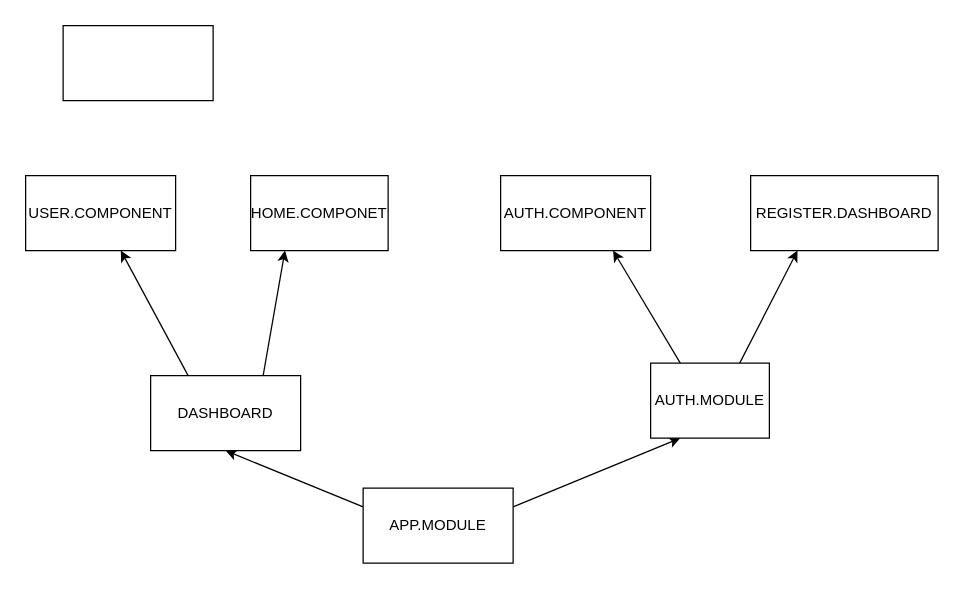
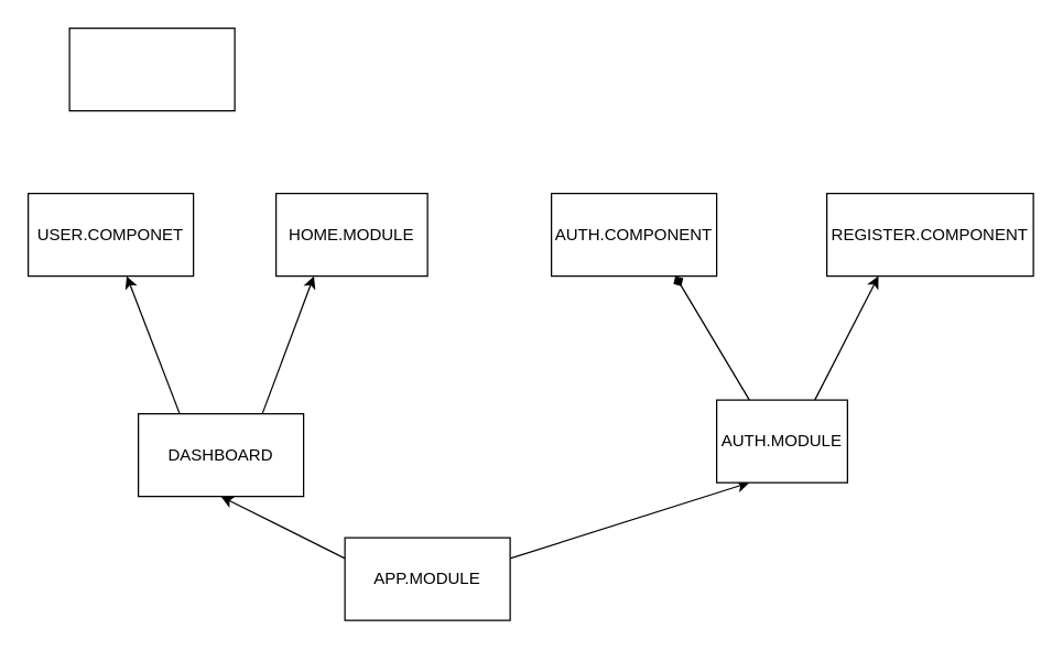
- <mxCell id="13" value="USER.COMPONENT" style="rounded=0;whiteSpace=wrap;html=1;" vertex="1" parent="1"><mxGeometry x="20" y="140" width="120" height="60" as="geometry" /></mxCell>
+ <mxCell id="13" value="USER.COMPONET" style="rounded=0;whiteSpace=wrap;html=1;" vertex="1" parent="1"><mxGeometry x="20" y="140" width="120" height="60" as="geometry" /></mxCell>
- <mxCell id="12" value="HOME.COMPONET" style="rounded=0;whiteSpace=wrap;html=1;" vertex="1" parent="1"><mxGeometry x="200" y="140" width="110" height="60" as="geometry" /></mxCell>
+ <mxCell id="12" value="HOME.MODULE" style="rounded=0;whiteSpace=wrap;html=1;" vertex="1" parent="1"><mxGeometry x="200" y="140" width="110" height="60" as="geometry" /></mxCell>
- <mxCell id="15" value="REGISTER.DASHBOARD" style="rounded=0;whiteSpace=wrap;html=1;" vertex="1" parent="1"><mxGeometry x="600" y="140" width="150" height="60" as="geometry" /></mxCell>
+ <mxCell id="15" value="REGISTER.COMPONENT" style="rounded=0;whiteSpace=wrap;html=1;" vertex="1" parent="1"><mxGeometry x="600" y="140" width="150" height="60" as="geometry" /></mxCell>
- <mxCell id="8" style="edgeStyle=none;html=1;exitX=0.25;exitY=0;exitDx=0;exitDy=0;entryX=0.75;entryY=1;entryDx=0;entryDy=0;" edge="1" parent="1" source="10" target="14"><mxGeometry relative="1" as="geometry" /></mxCell>
+ <mxCell id="8" style="edgeStyle=none;html=1;exitX=0.25;exitY=0;exitDx=0;exitDy=0;entryX=0.75;entryY=1;entryDx=0;entryDy=0;endArrow=diamond;" edge="1" parent="1" source="10" target="14"><mxGeometry relative="1" as="geometry" /></mxCell>
- <mxCell id="7" value="DASHBOARD" style="rounded=0;whiteSpace=wrap;html=1;" vertex="1" parent="1"><mxGeometry x="120" y="300" width="120" height="60" as="geometry" /></mxCell>
+ <mxCell id="7" value="DASHBOARD" style="rounded=0;whiteSpace=wrap;html=1;" vertex="1" parent="1"><mxGeometry x="100" y="300" width="120" height="60" as="geometry" /></mxCell>
- <mxCell id="4" value="APP.MODULE" style="rounded=0;whiteSpace=wrap;html=1;" vertex="1" parent="1"><mxGeometry x="290" y="390" width="120" height="60" as="geometry" /></mxCell>
+ <mxCell id="4" value="APP.MODULE" style="rounded=0;whiteSpace=wrap;html=1;" vertex="1" parent="1"><mxGeometry x="250" y="390" width="120" height="60" as="geometry" /></mxCell>
